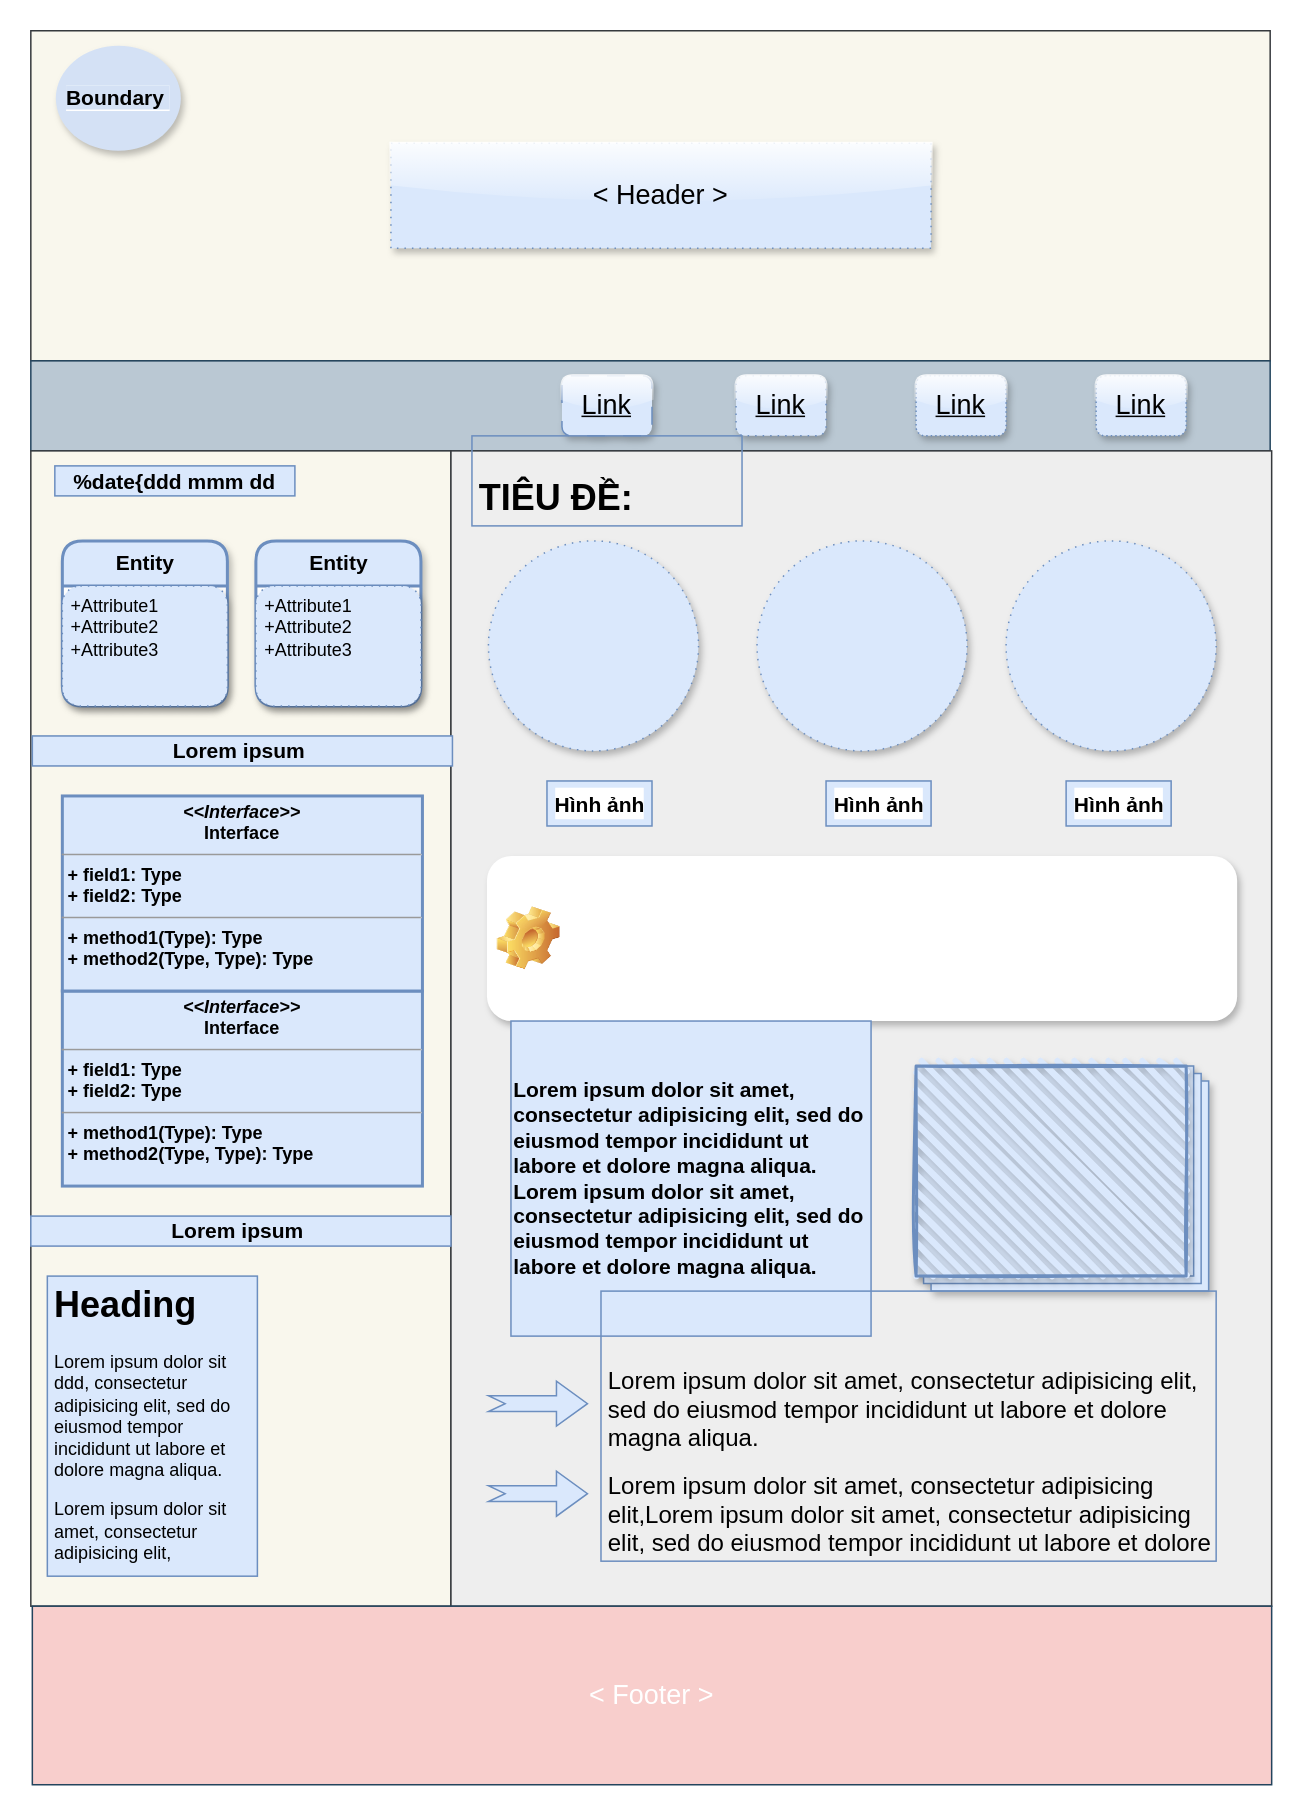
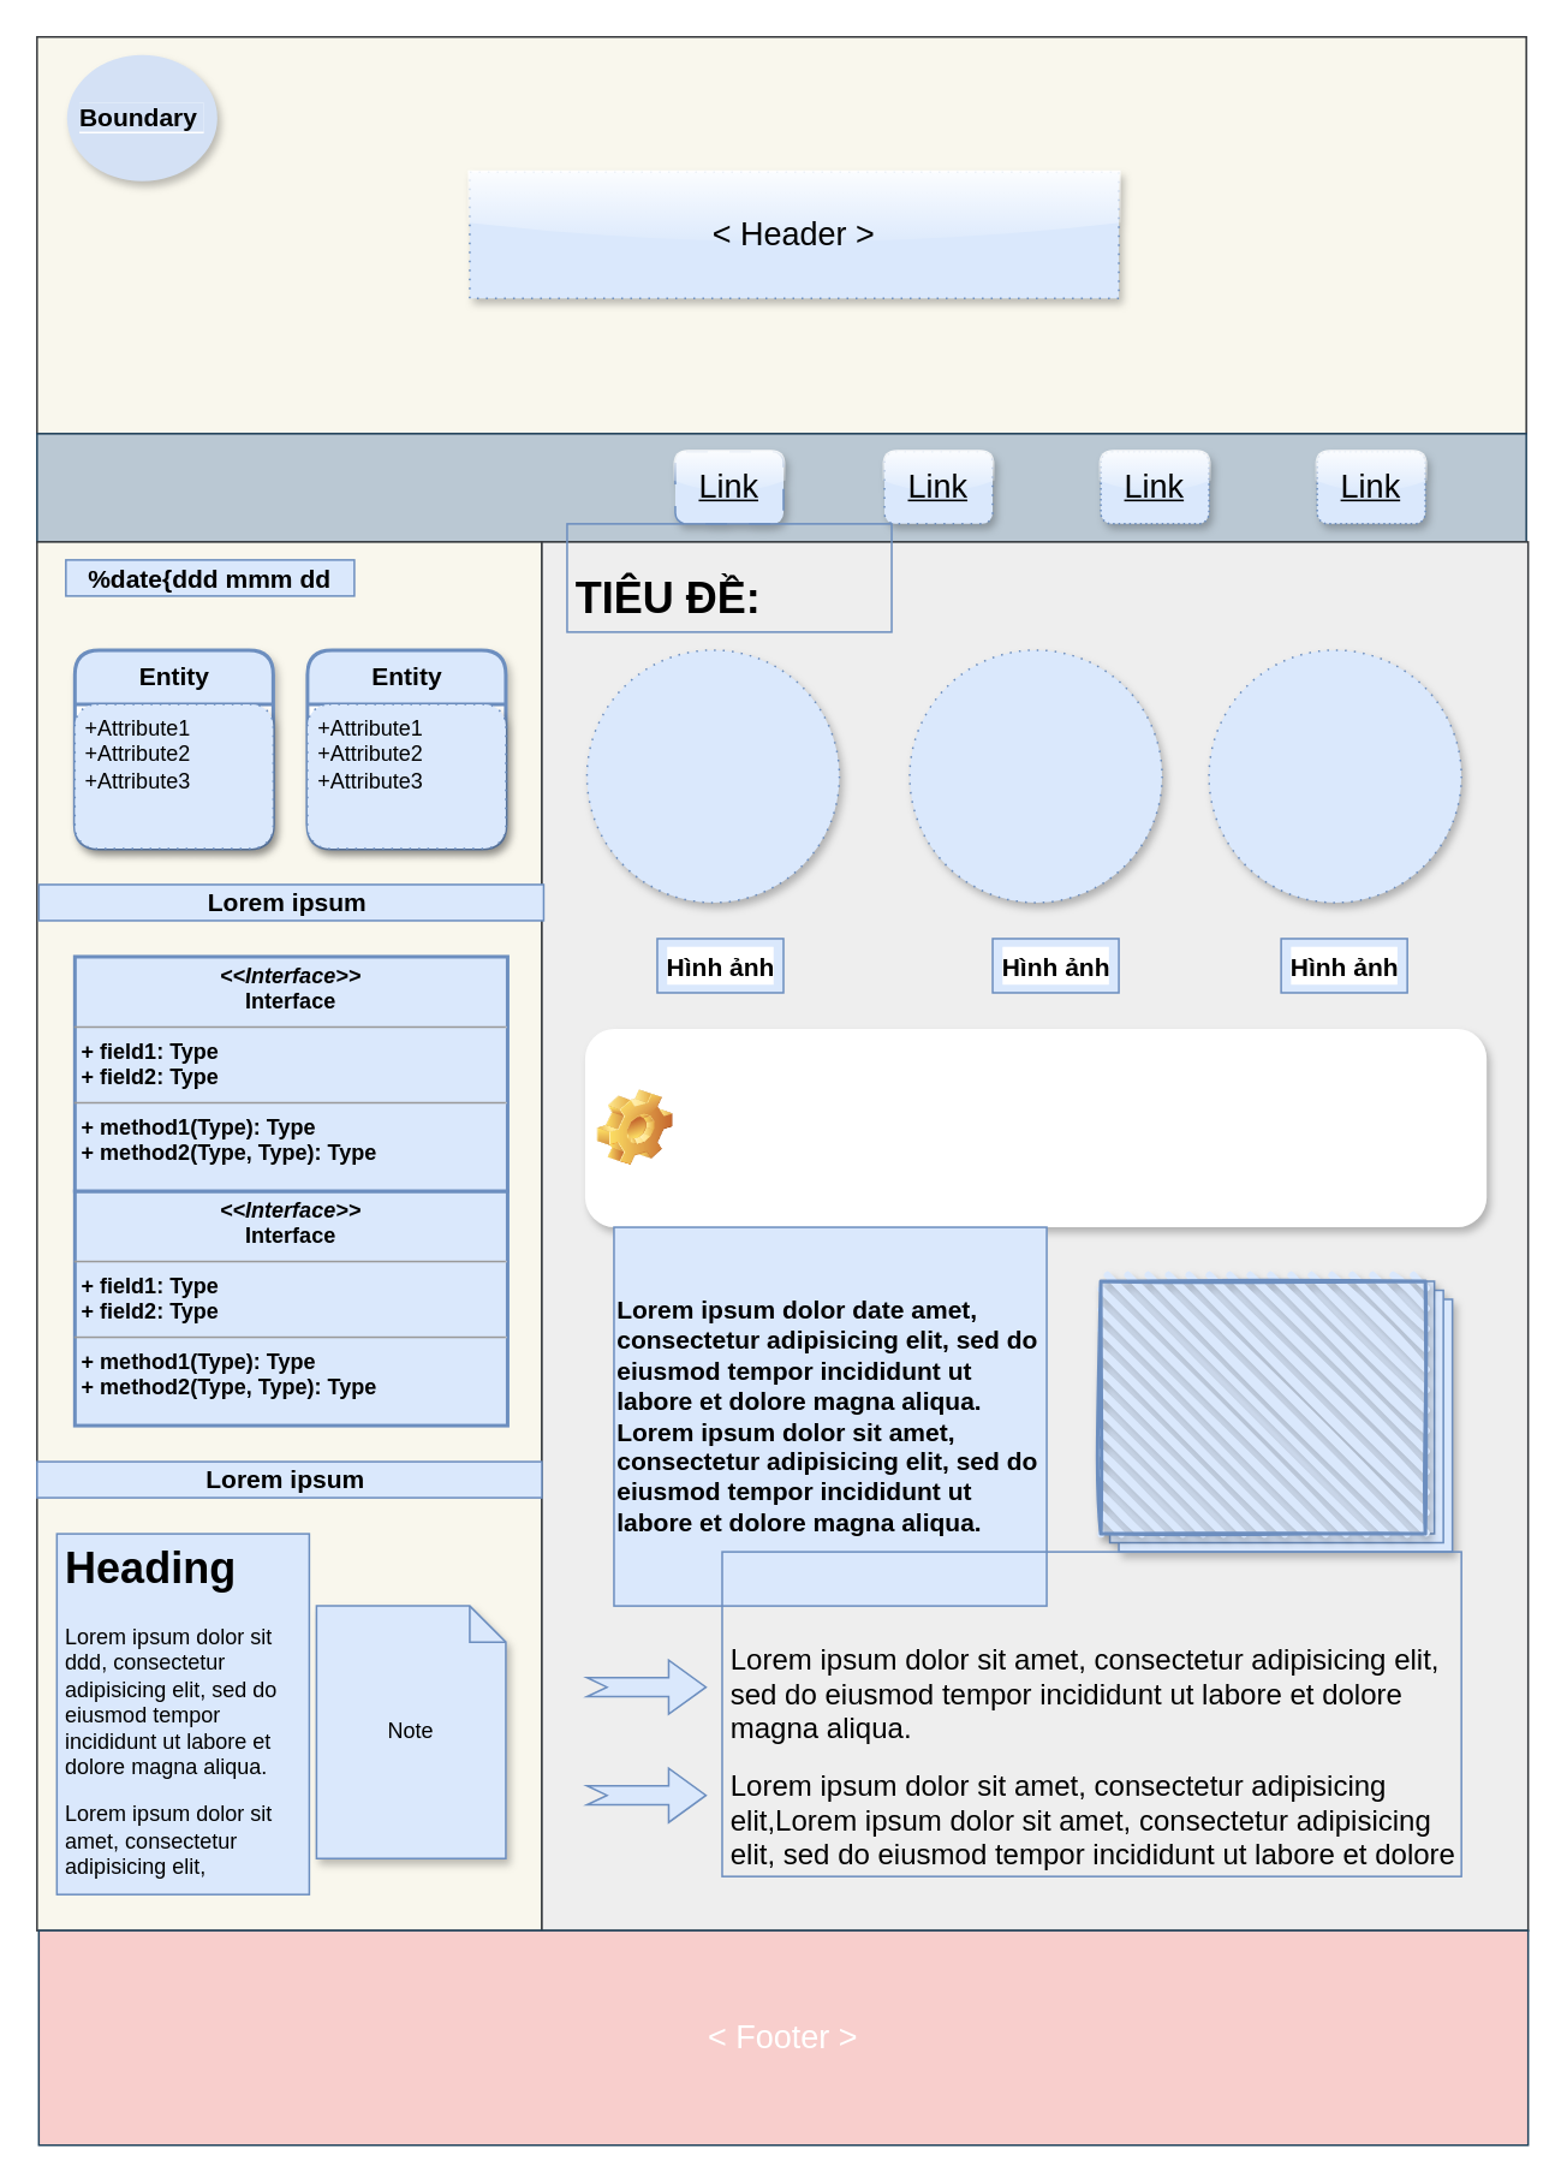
- <mxCell id="24" value="&lt;div style=&quot;&quot;&gt;&lt;span style=&quot;background-color: initial;&quot;&gt;&lt;b&gt;Lorem ipsum dolor sit amet, consectetur adipisicing elit, sed do eiusmod tempor incididunt ut labore et dolore magna aliqua.&lt;/b&gt;&lt;/span&gt;&lt;/div&gt;&lt;div style=&quot;&quot;&gt;&lt;span style=&quot;background-color: initial;&quot;&gt;&lt;b&gt;Lorem ipsum dolor sit amet, consectetur adipisicing elit, sed do eiusmod tempor incididunt ut labore et dolore magna aliqua.&lt;/b&gt;&lt;/span&gt;&lt;/div&gt;" style="text;html=1;strokeColor=#6c8ebf;fillColor=#dae8fc;align=left;verticalAlign=middle;whiteSpace=wrap;rounded=0;fontSize=14;" parent="1" vertex="1"><mxGeometry x="340" y="680" width="240" height="210" as="geometry" /></mxCell>
+ <mxCell id="24" value="&lt;div style=&quot;&quot;&gt;&lt;span style=&quot;background-color: initial;&quot;&gt;&lt;b&gt;Lorem ipsum dolor date amet, consectetur adipisicing elit, sed do eiusmod tempor incididunt ut labore et dolore magna aliqua.&lt;/b&gt;&lt;/span&gt;&lt;/div&gt;&lt;div style=&quot;&quot;&gt;&lt;span style=&quot;background-color: initial;&quot;&gt;&lt;b&gt;Lorem ipsum dolor sit amet, consectetur adipisicing elit, sed do eiusmod tempor incididunt ut labore et dolore magna aliqua.&lt;/b&gt;&lt;/span&gt;&lt;/div&gt;" style="text;html=1;strokeColor=#6c8ebf;fillColor=#dae8fc;align=left;verticalAlign=middle;whiteSpace=wrap;rounded=0;fontSize=14;" parent="1" vertex="1"><mxGeometry x="340" y="680" width="240" height="210" as="geometry" /></mxCell>
+ <mxCell id="34" value="Note" style="shape=note;size=20;whiteSpace=wrap;html=1;labelBackgroundColor=none;fillColor=#dae8fc;strokeColor=#6c8ebf;shadow=1;" parent="1" vertex="1"><mxGeometry x="175" y="890" width="105" height="140" as="geometry" /></mxCell>
